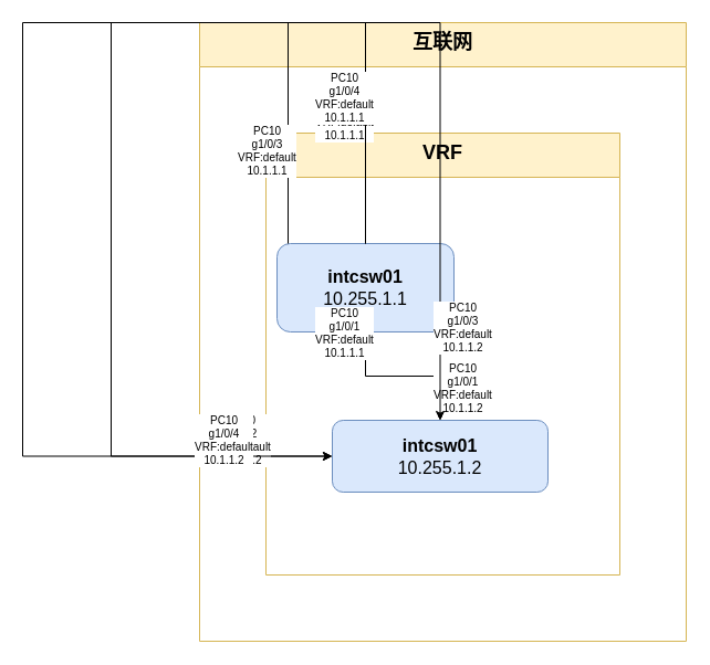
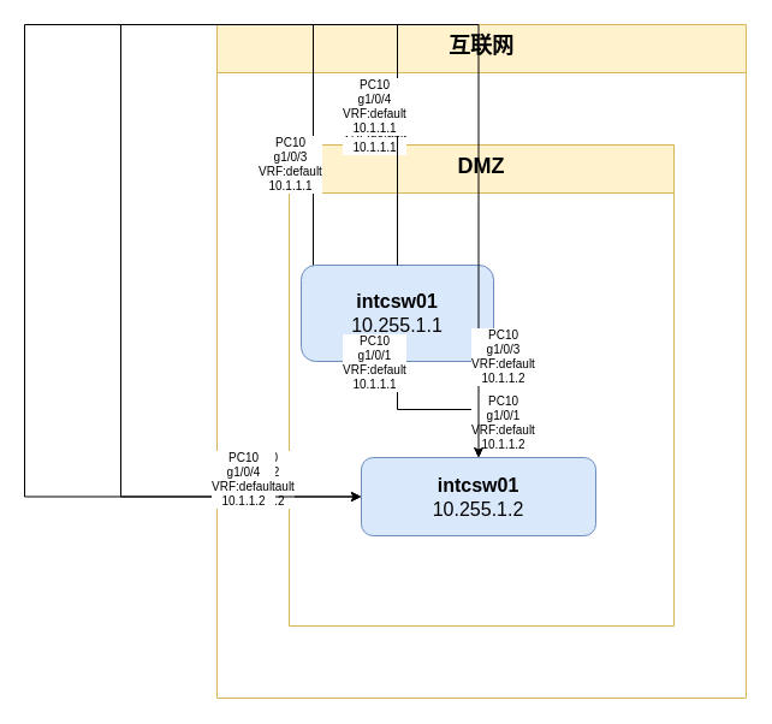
- <mxCell id="3" value="VRF" style="swimlane;fontStyle=1;align=center;verticalAlign=top;horizontal=1;startSize=40;collapsible=0;marginBottom=0;fillColor=#fff2cc;strokeColor=#d6b656;fontSize=18;" vertex="1" parent="2" data_type="region" data_name="DMZ" data_parent_name="互联网"><mxGeometry x="60" y="100" width="320" height="400" as="geometry" /></mxCell>
+ <mxCell id="3" value="DMZ" style="swimlane;fontStyle=1;align=center;verticalAlign=top;horizontal=1;startSize=40;collapsible=0;marginBottom=0;fillColor=#fff2cc;strokeColor=#d6b656;fontSize=18;" vertex="1" parent="2" data_type="region" data_name="DMZ" data_parent_name="互联网"><mxGeometry x="60" y="100" width="320" height="400" as="geometry" /></mxCell>
